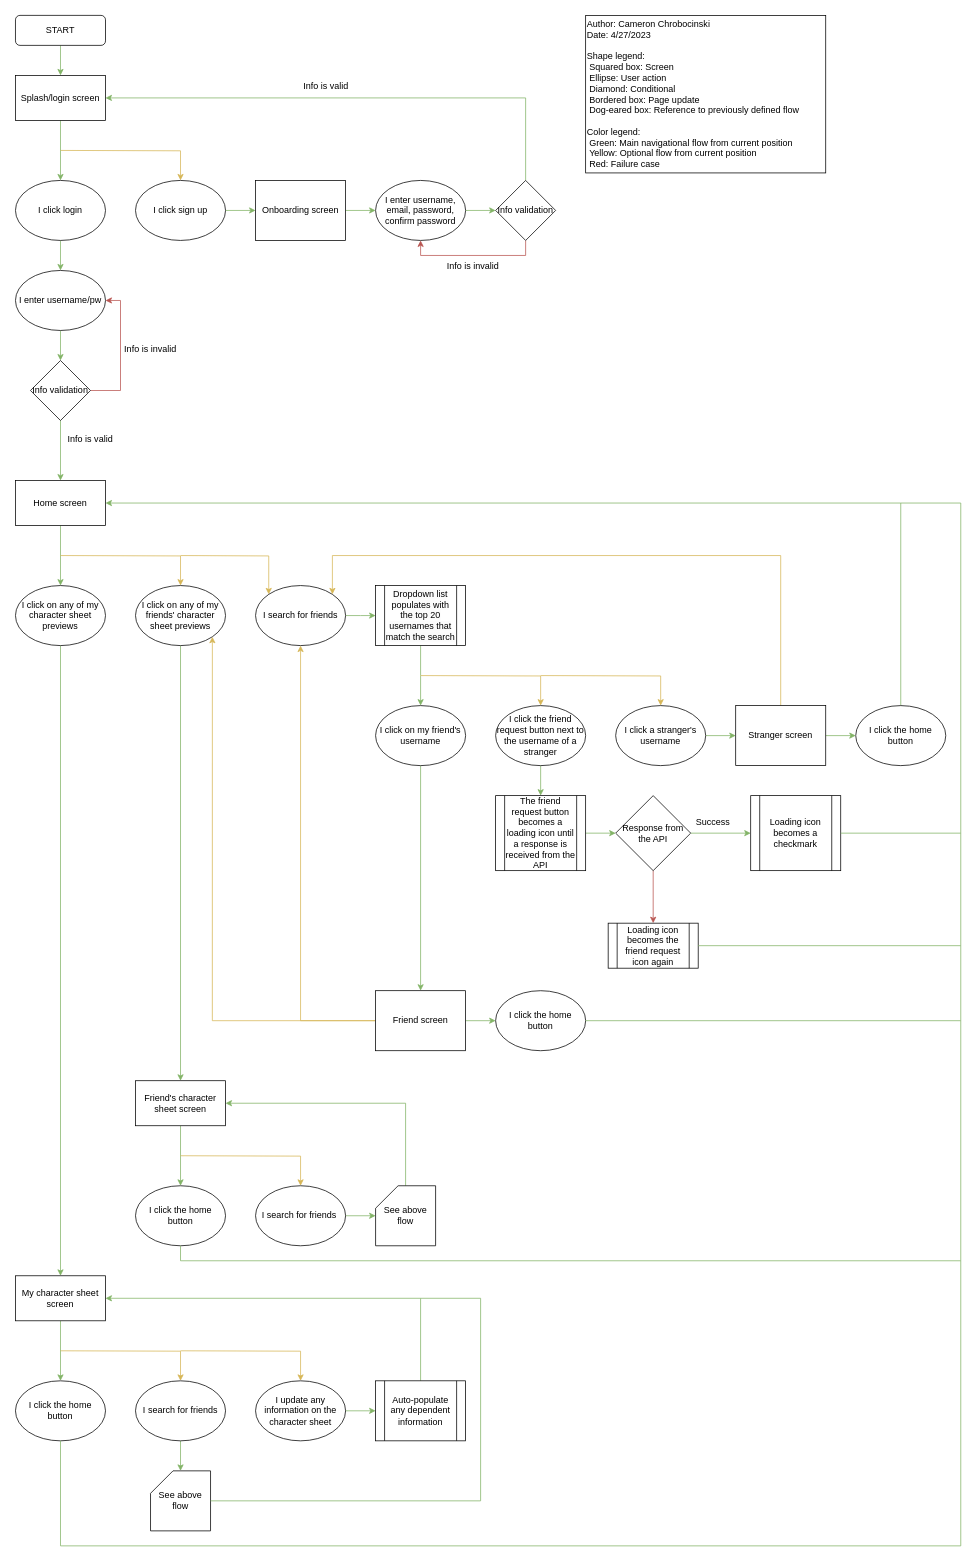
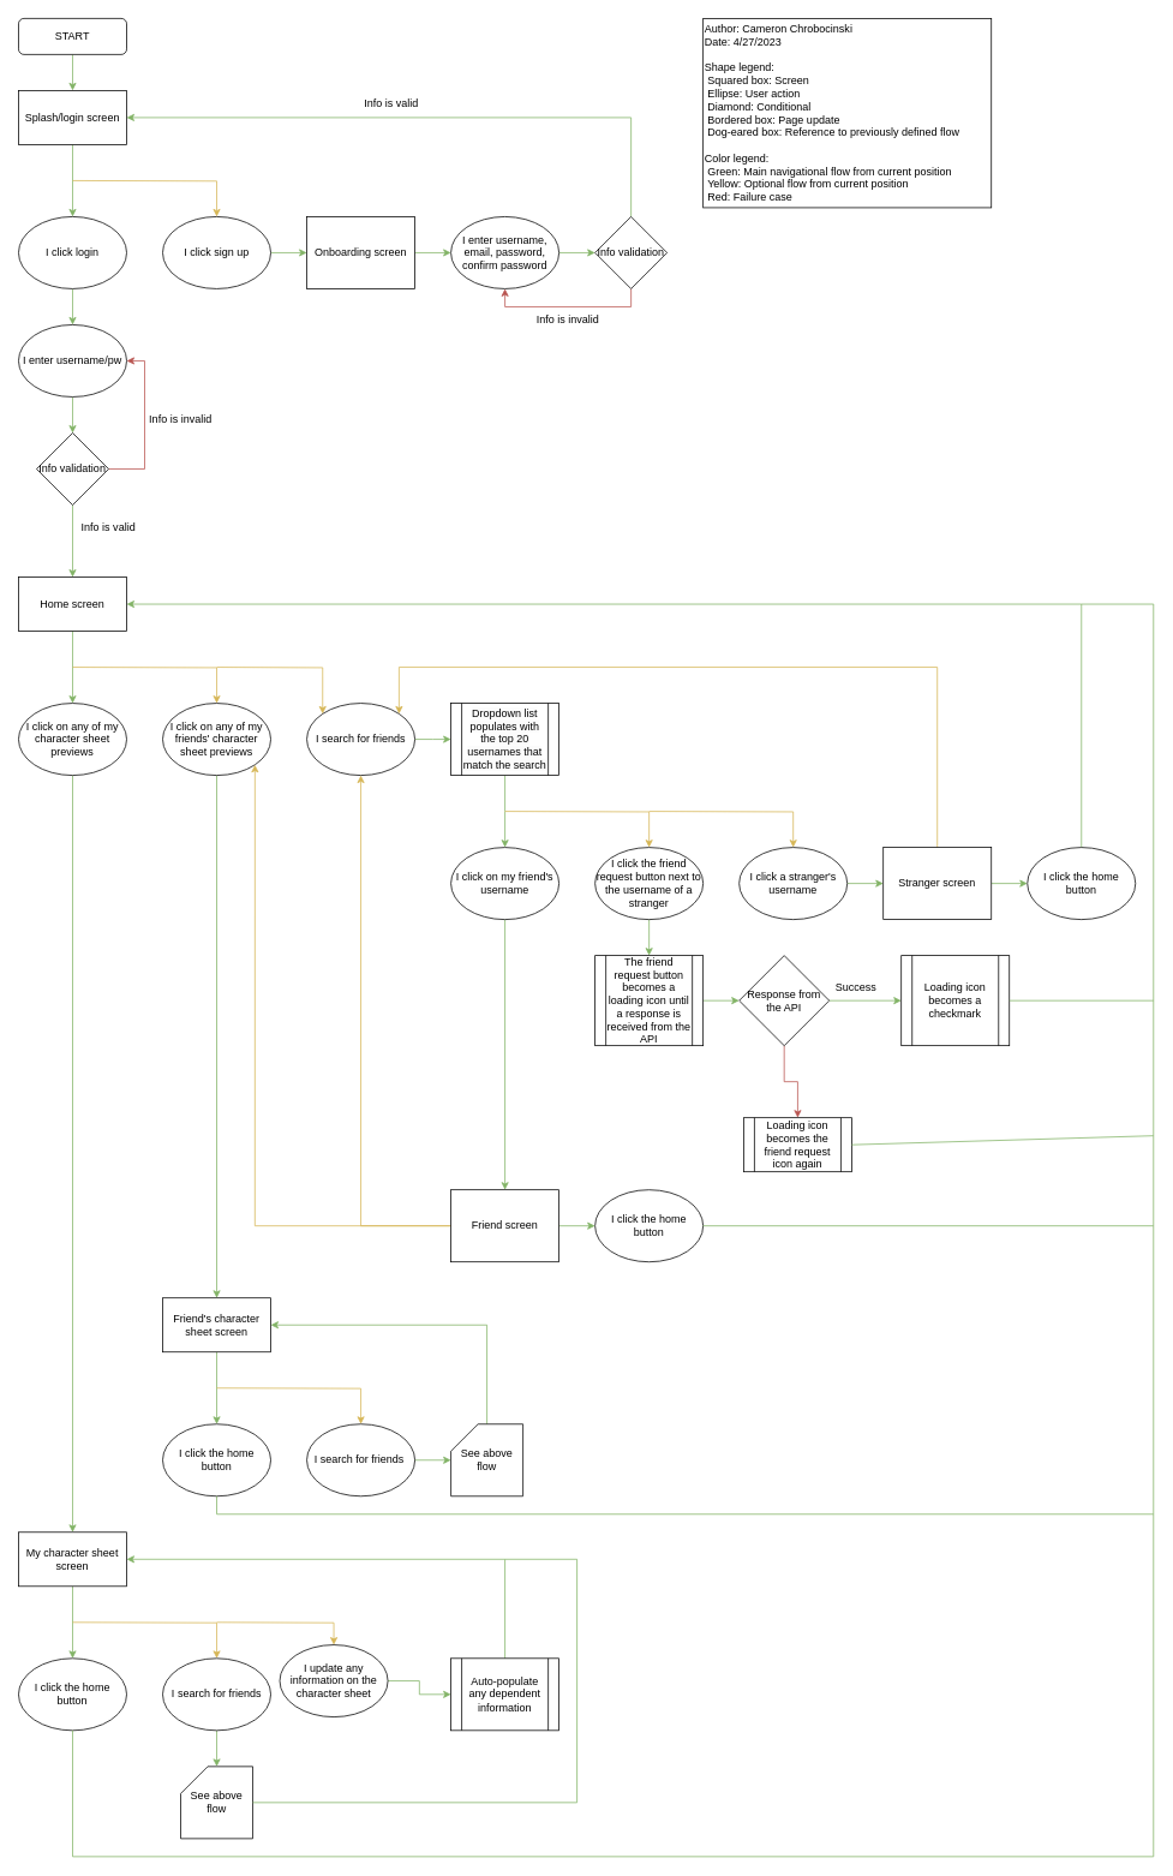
- <mxCell id="58" value="Loading icon becomes the friend request icon again" style="shape=process;whiteSpace=wrap;html=1;backgroundOutline=1;" vertex="1" parent="1"><mxGeometry x="810" y="1230" width="120" height="60" as="geometry" /></mxCell>
+ <mxCell id="58" value="Loading icon becomes the friend request icon again" style="shape=process;whiteSpace=wrap;html=1;backgroundOutline=1;" vertex="1" parent="1"><mxGeometry x="825" y="1240" width="120" height="60" as="geometry" /></mxCell>
- <mxCell id="85" value="I update any information on the character sheet" style="ellipse;whiteSpace=wrap;html=1;" vertex="1" parent="1"><mxGeometry x="340" y="1840" width="120" height="80" as="geometry" /></mxCell>
+ <mxCell id="85" value="I update any information on the character sheet" style="ellipse;whiteSpace=wrap;html=1;" vertex="1" parent="1"><mxGeometry x="310" y="1825" width="120" height="80" as="geometry" /></mxCell>
